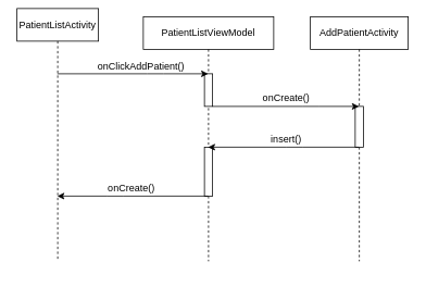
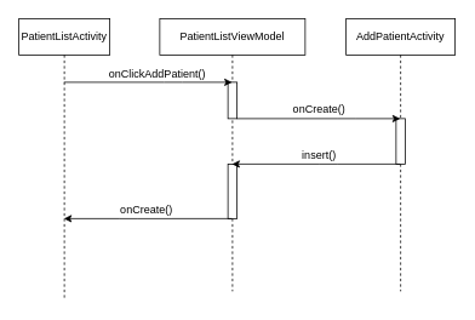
- <mxCell id="2" value="PatientListActivity" style="shape=umlLifeline;perimeter=lifelinePerimeter;whiteSpace=wrap;html=1;container=1;collapsible=0;recursiveResize=0;outlineConnect=0;" parent="1" vertex="1"><mxGeometry x="20" y="10" width="100" height="310" as="geometry" /></mxCell>
+ <mxCell id="2" value="PatientListActivity" style="shape=umlLifeline;perimeter=lifelinePerimeter;whiteSpace=wrap;html=1;container=1;collapsible=0;recursiveResize=0;outlineConnect=0;" parent="1" vertex="1"><mxGeometry x="20" y="20" width="100" height="310" as="geometry" /></mxCell>
